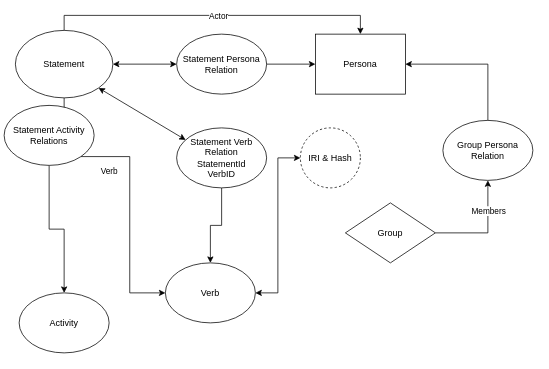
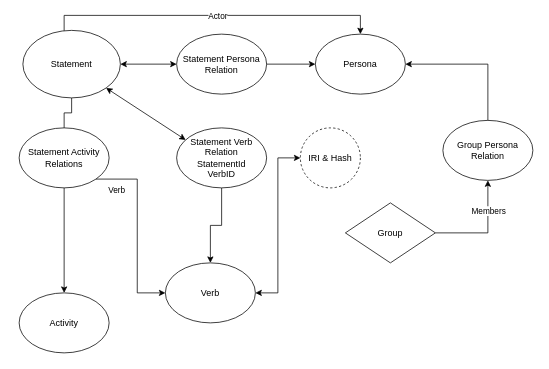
- <mxCell id="7" value="Statement" style="ellipse;whiteSpace=wrap;html=1;" parent="1" vertex="1"><mxGeometry x="20" y="40" width="130" height="90" as="geometry" /></mxCell>
+ <mxCell id="7" value="Statement" style="ellipse;whiteSpace=wrap;html=1;" parent="1" vertex="1"><mxGeometry x="30" y="40" width="130" height="90" as="geometry" /></mxCell>
- <mxCell id="8" value="Persona" style="whiteSpace=wrap;html=1;rounded=0;" parent="1" vertex="1"><mxGeometry x="420" y="45" width="120" height="80" as="geometry" /></mxCell>
+ <mxCell id="8" value="Persona" style="ellipse;whiteSpace=wrap;html=1;" parent="1" vertex="1"><mxGeometry x="420" y="45" width="120" height="80" as="geometry" /></mxCell>
- <mxCell id="18" value="Statement Activity Relations" style="ellipse;whiteSpace=wrap;html=1;" parent="1" vertex="1"><mxGeometry x="5" y="140" width="120" height="80" as="geometry" /></mxCell>
+ <mxCell id="18" value="Statement Activity Relations" style="ellipse;whiteSpace=wrap;html=1;" parent="1" vertex="1"><mxGeometry x="25" y="170" width="120" height="80" as="geometry" /></mxCell>
